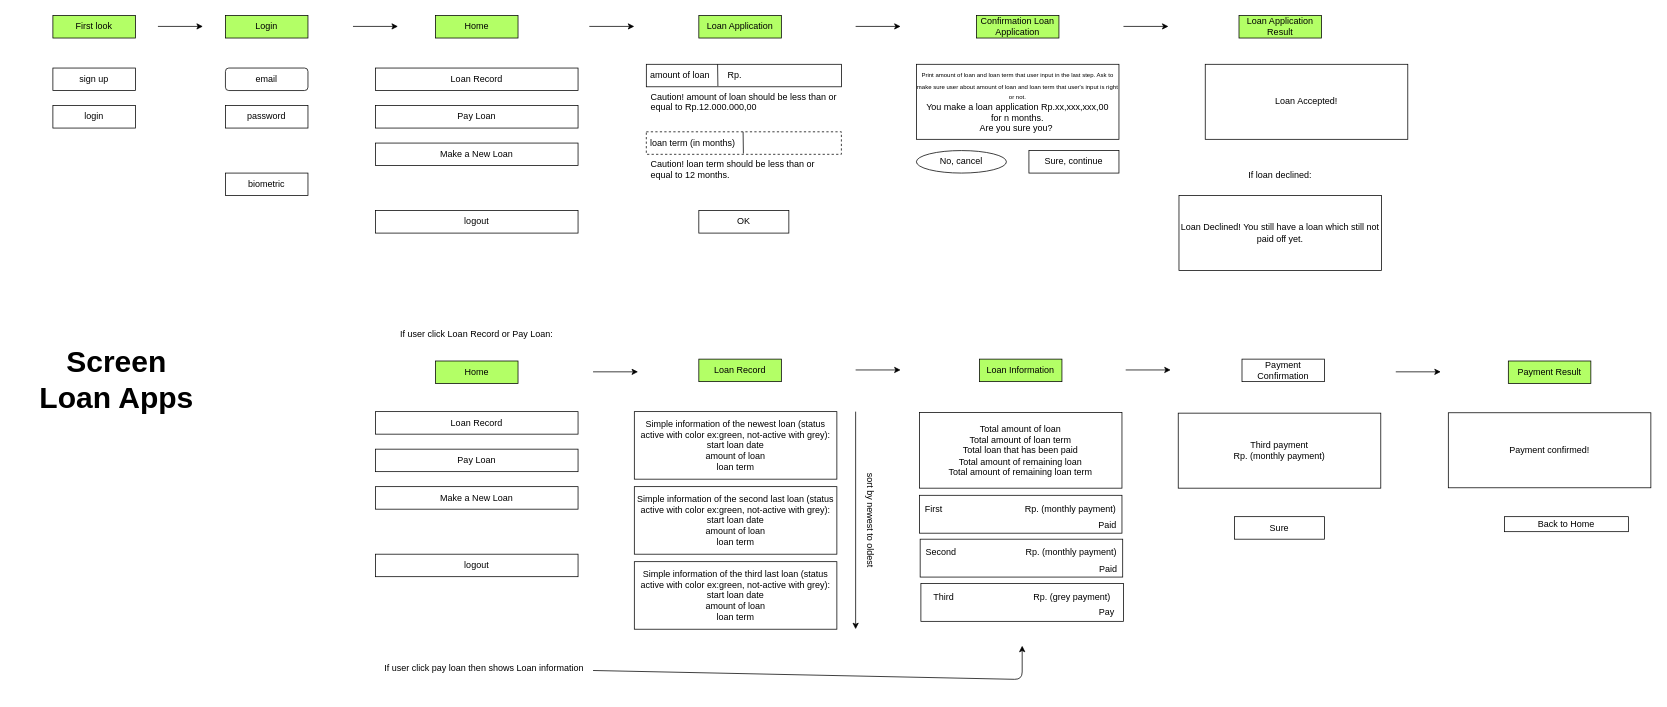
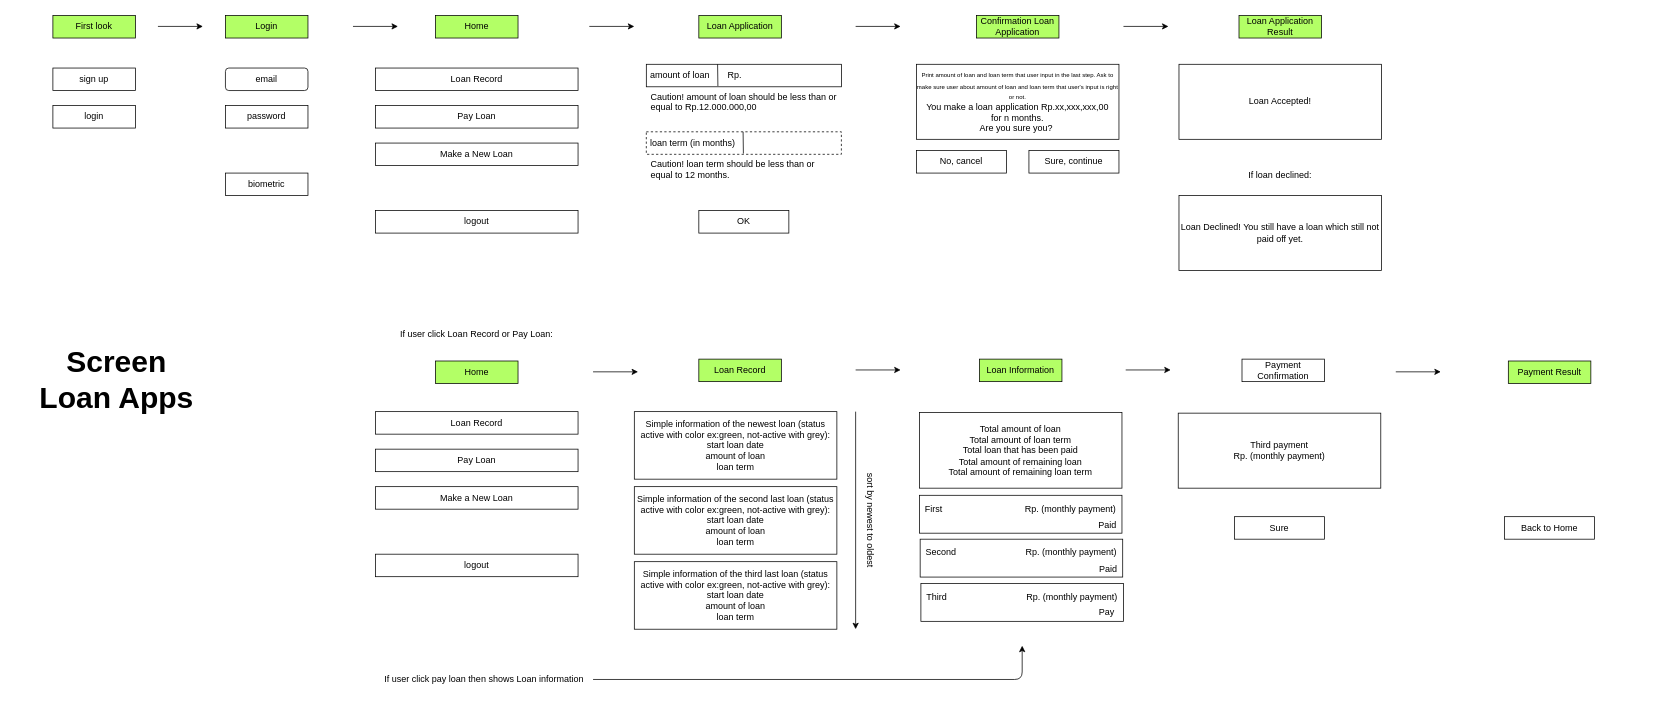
- <mxCell id="16" value="Loan Accepted!" style="rounded=0;whiteSpace=wrap;html=1;" vertex="1" parent="1"><mxGeometry x="1606" y="85" width="270" height="100" as="geometry" /></mxCell>
+ <mxCell id="16" value="Loan Accepted!" style="rounded=0;whiteSpace=wrap;html=1;" vertex="1" parent="1"><mxGeometry x="1571" y="85" width="270" height="100" as="geometry" /></mxCell>
- <mxCell id="34" value="No, cancel" style="ellipse;whiteSpace=wrap;html=1;" vertex="1" parent="1"><mxGeometry x="1221" y="200" width="120" height="30" as="geometry" /></mxCell>
+ <mxCell id="34" value="No, cancel" style="rounded=0;whiteSpace=wrap;html=1;" vertex="1" parent="1"><mxGeometry x="1221" y="200" width="120" height="30" as="geometry" /></mxCell>
- <mxCell id="51" value="Payment confirmed!" style="rounded=0;whiteSpace=wrap;html=1;" vertex="1" parent="50"><mxGeometry width="270" height="100" as="geometry" /></mxCell>
- <mxCell id="52" value="Back to Home" style="rounded=0;whiteSpace=wrap;html=1;" vertex="1" parent="1"><mxGeometry x="2005" y="688" width="165" height="20" as="geometry" /></mxCell>
+ <mxCell id="52" value="Back to Home" style="rounded=0;whiteSpace=wrap;html=1;" vertex="1" parent="1"><mxGeometry x="2005" y="688" width="120" height="30" as="geometry" /></mxCell>
- <mxCell id="44" value="Third&lt;span style=&quot;white-space: pre&quot;&gt;&#09;&lt;/span&gt;&lt;span style=&quot;white-space: pre&quot;&gt;&#09;&lt;/span&gt;&lt;span style=&quot;white-space: pre&quot;&gt;&#09;&lt;span style=&quot;white-space: pre&quot;&gt;&#09;&lt;/span&gt;&lt;/span&gt;Rp. (grey payment)&lt;br&gt;&amp;nbsp;&amp;nbsp;" style="rounded=0;whiteSpace=wrap;html=1;" vertex="1" parent="43"><mxGeometry width="270" height="50.5" as="geometry" /></mxCell>
+ <mxCell id="44" value="Third&lt;span style=&quot;white-space: pre&quot;&gt;&#09;&lt;/span&gt;&lt;span style=&quot;white-space: pre&quot;&gt;&#09;&lt;/span&gt;&lt;span style=&quot;white-space: pre&quot;&gt;&#09;&lt;span style=&quot;white-space: pre&quot;&gt;&#09;&lt;/span&gt;&lt;/span&gt;Rp. (monthly payment)&lt;br&gt;&amp;nbsp;&amp;nbsp;" style="rounded=0;whiteSpace=wrap;html=1;" vertex="1" parent="43"><mxGeometry width="270" height="50.5" as="geometry" /></mxCell>
- <mxCell id="55" value="If user click pay loan then shows Loan information" style="text;html=1;strokeColor=none;fillColor=none;align=center;verticalAlign=middle;whiteSpace=wrap;rounded=0;" vertex="1" parent="1"><mxGeometry x="500" y="875" width="290" height="30" as="geometry" /></mxCell>
+ <mxCell id="55" value="If user click pay loan then shows Loan information" style="text;html=1;strokeColor=none;fillColor=none;align=center;verticalAlign=middle;whiteSpace=wrap;rounded=0;" vertex="1" parent="1"><mxGeometry x="500" y="890" width="290" height="30" as="geometry" /></mxCell>
